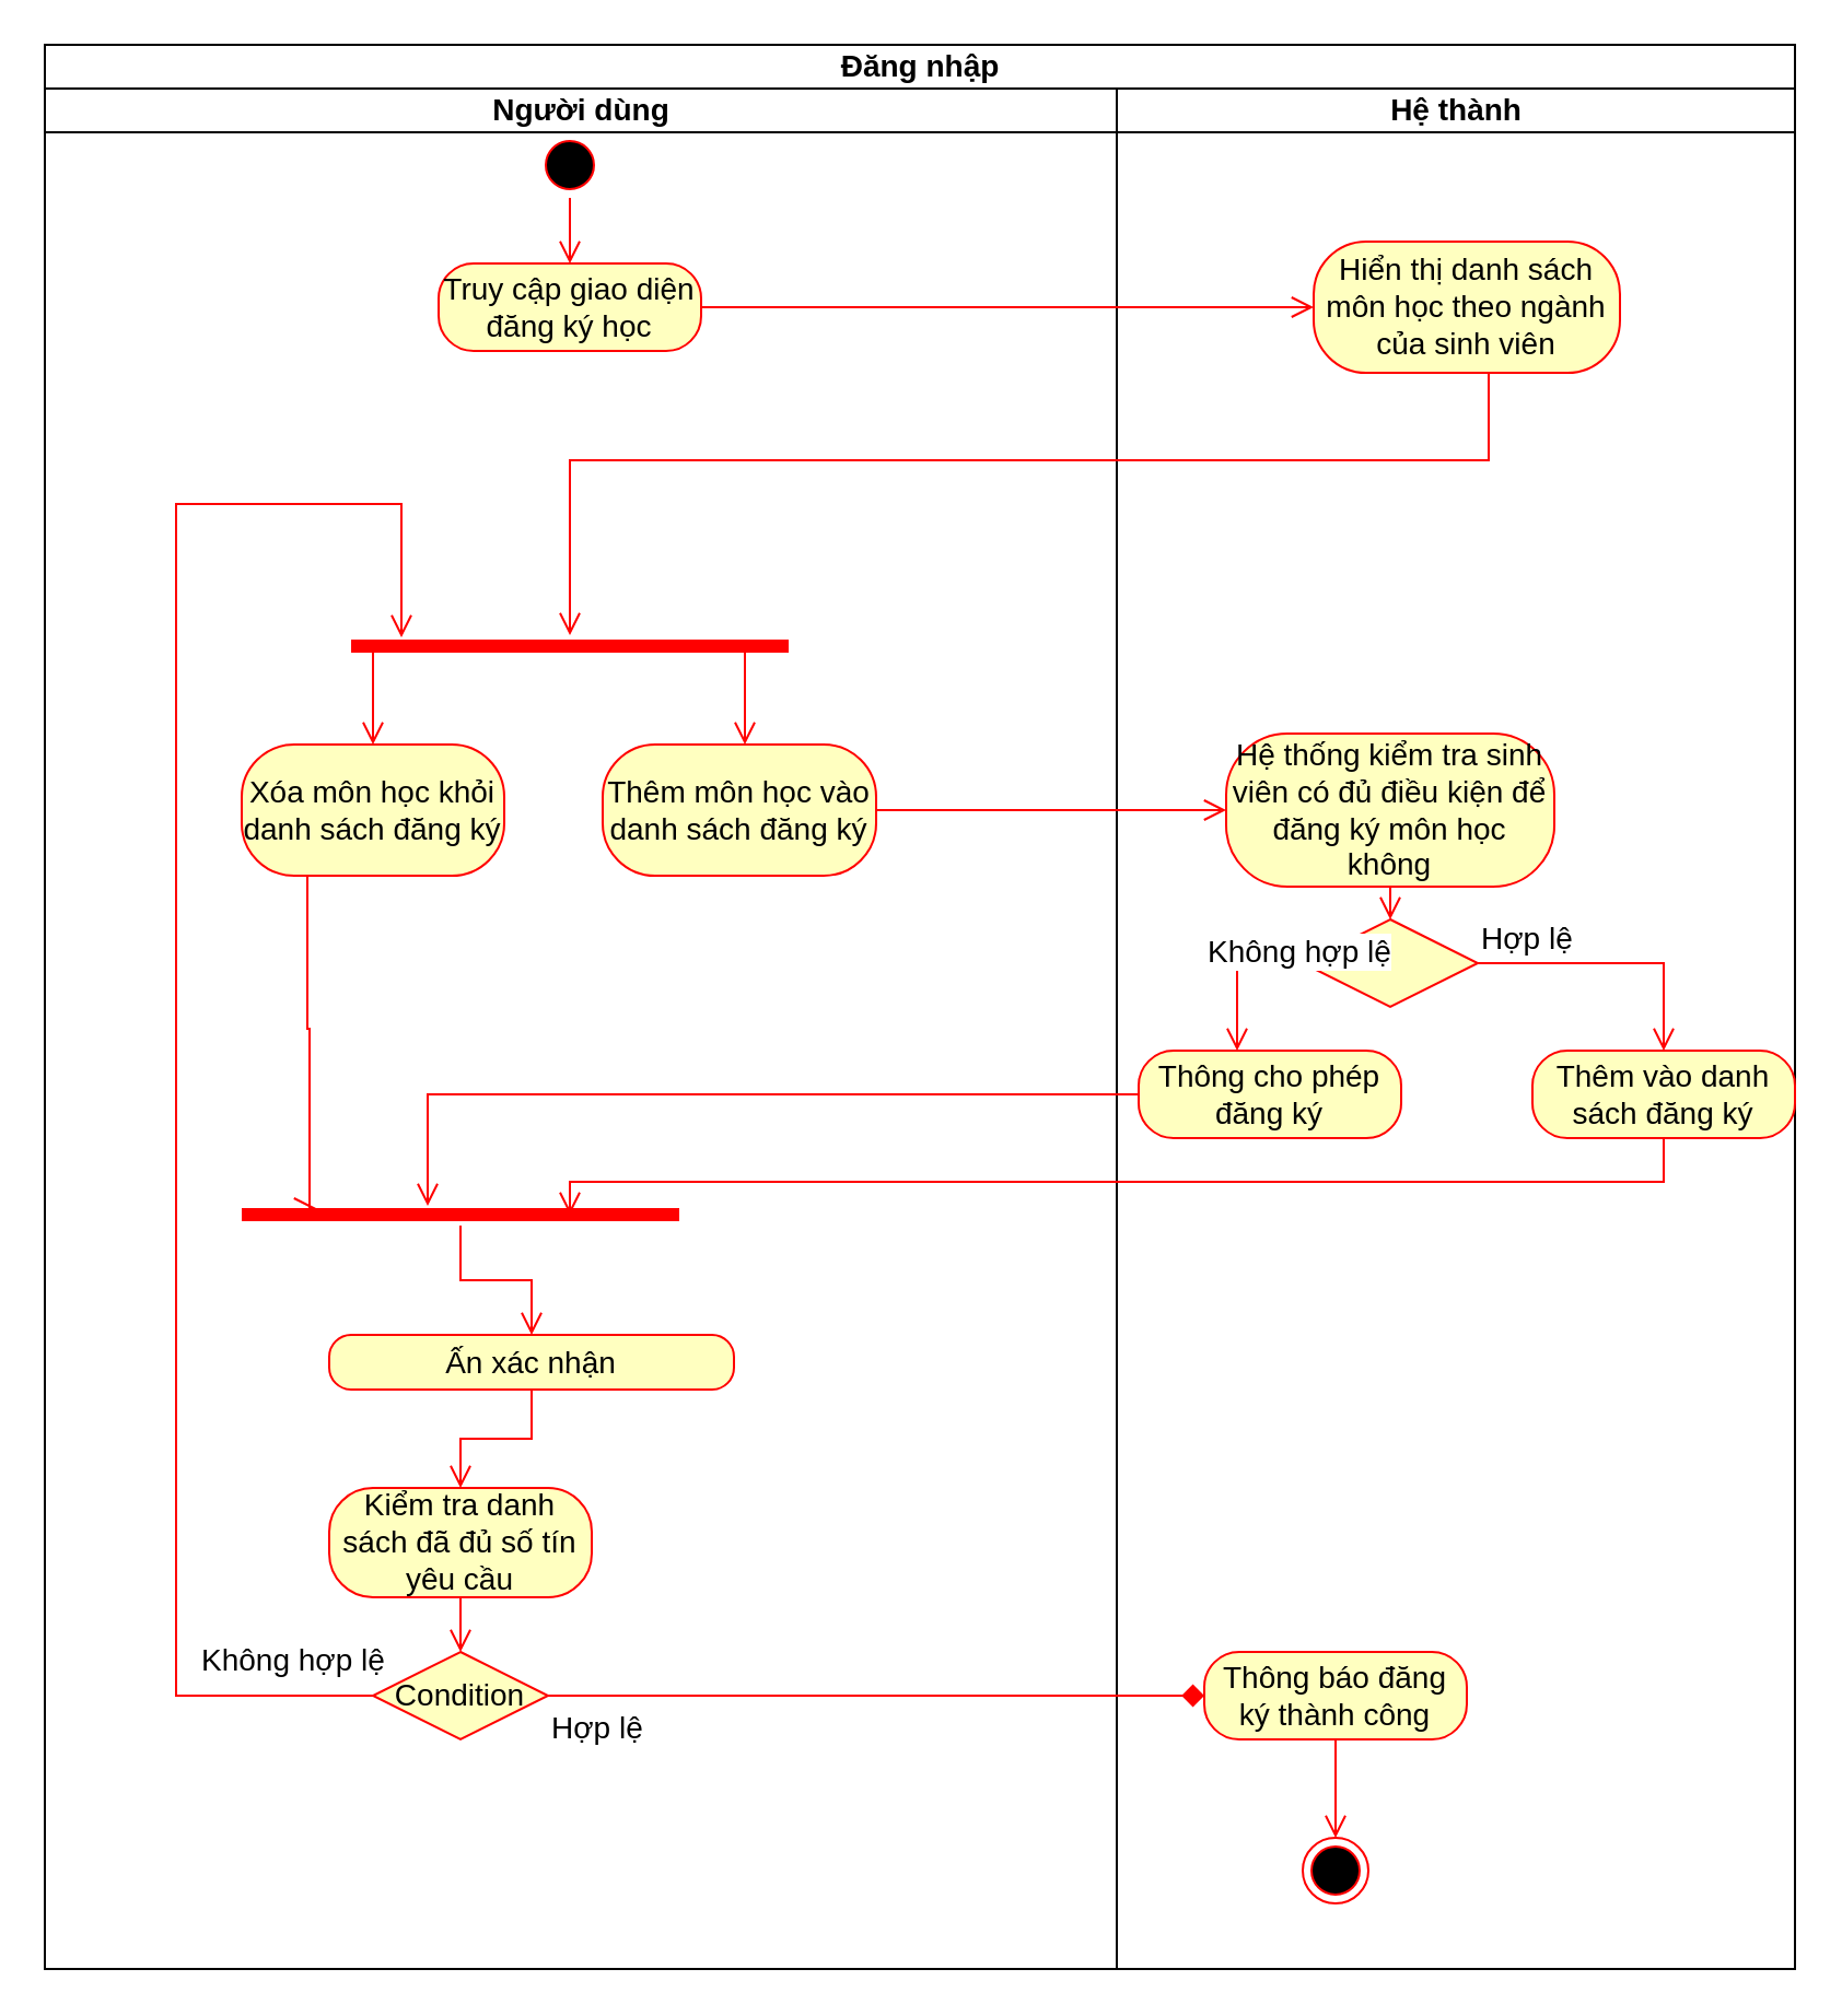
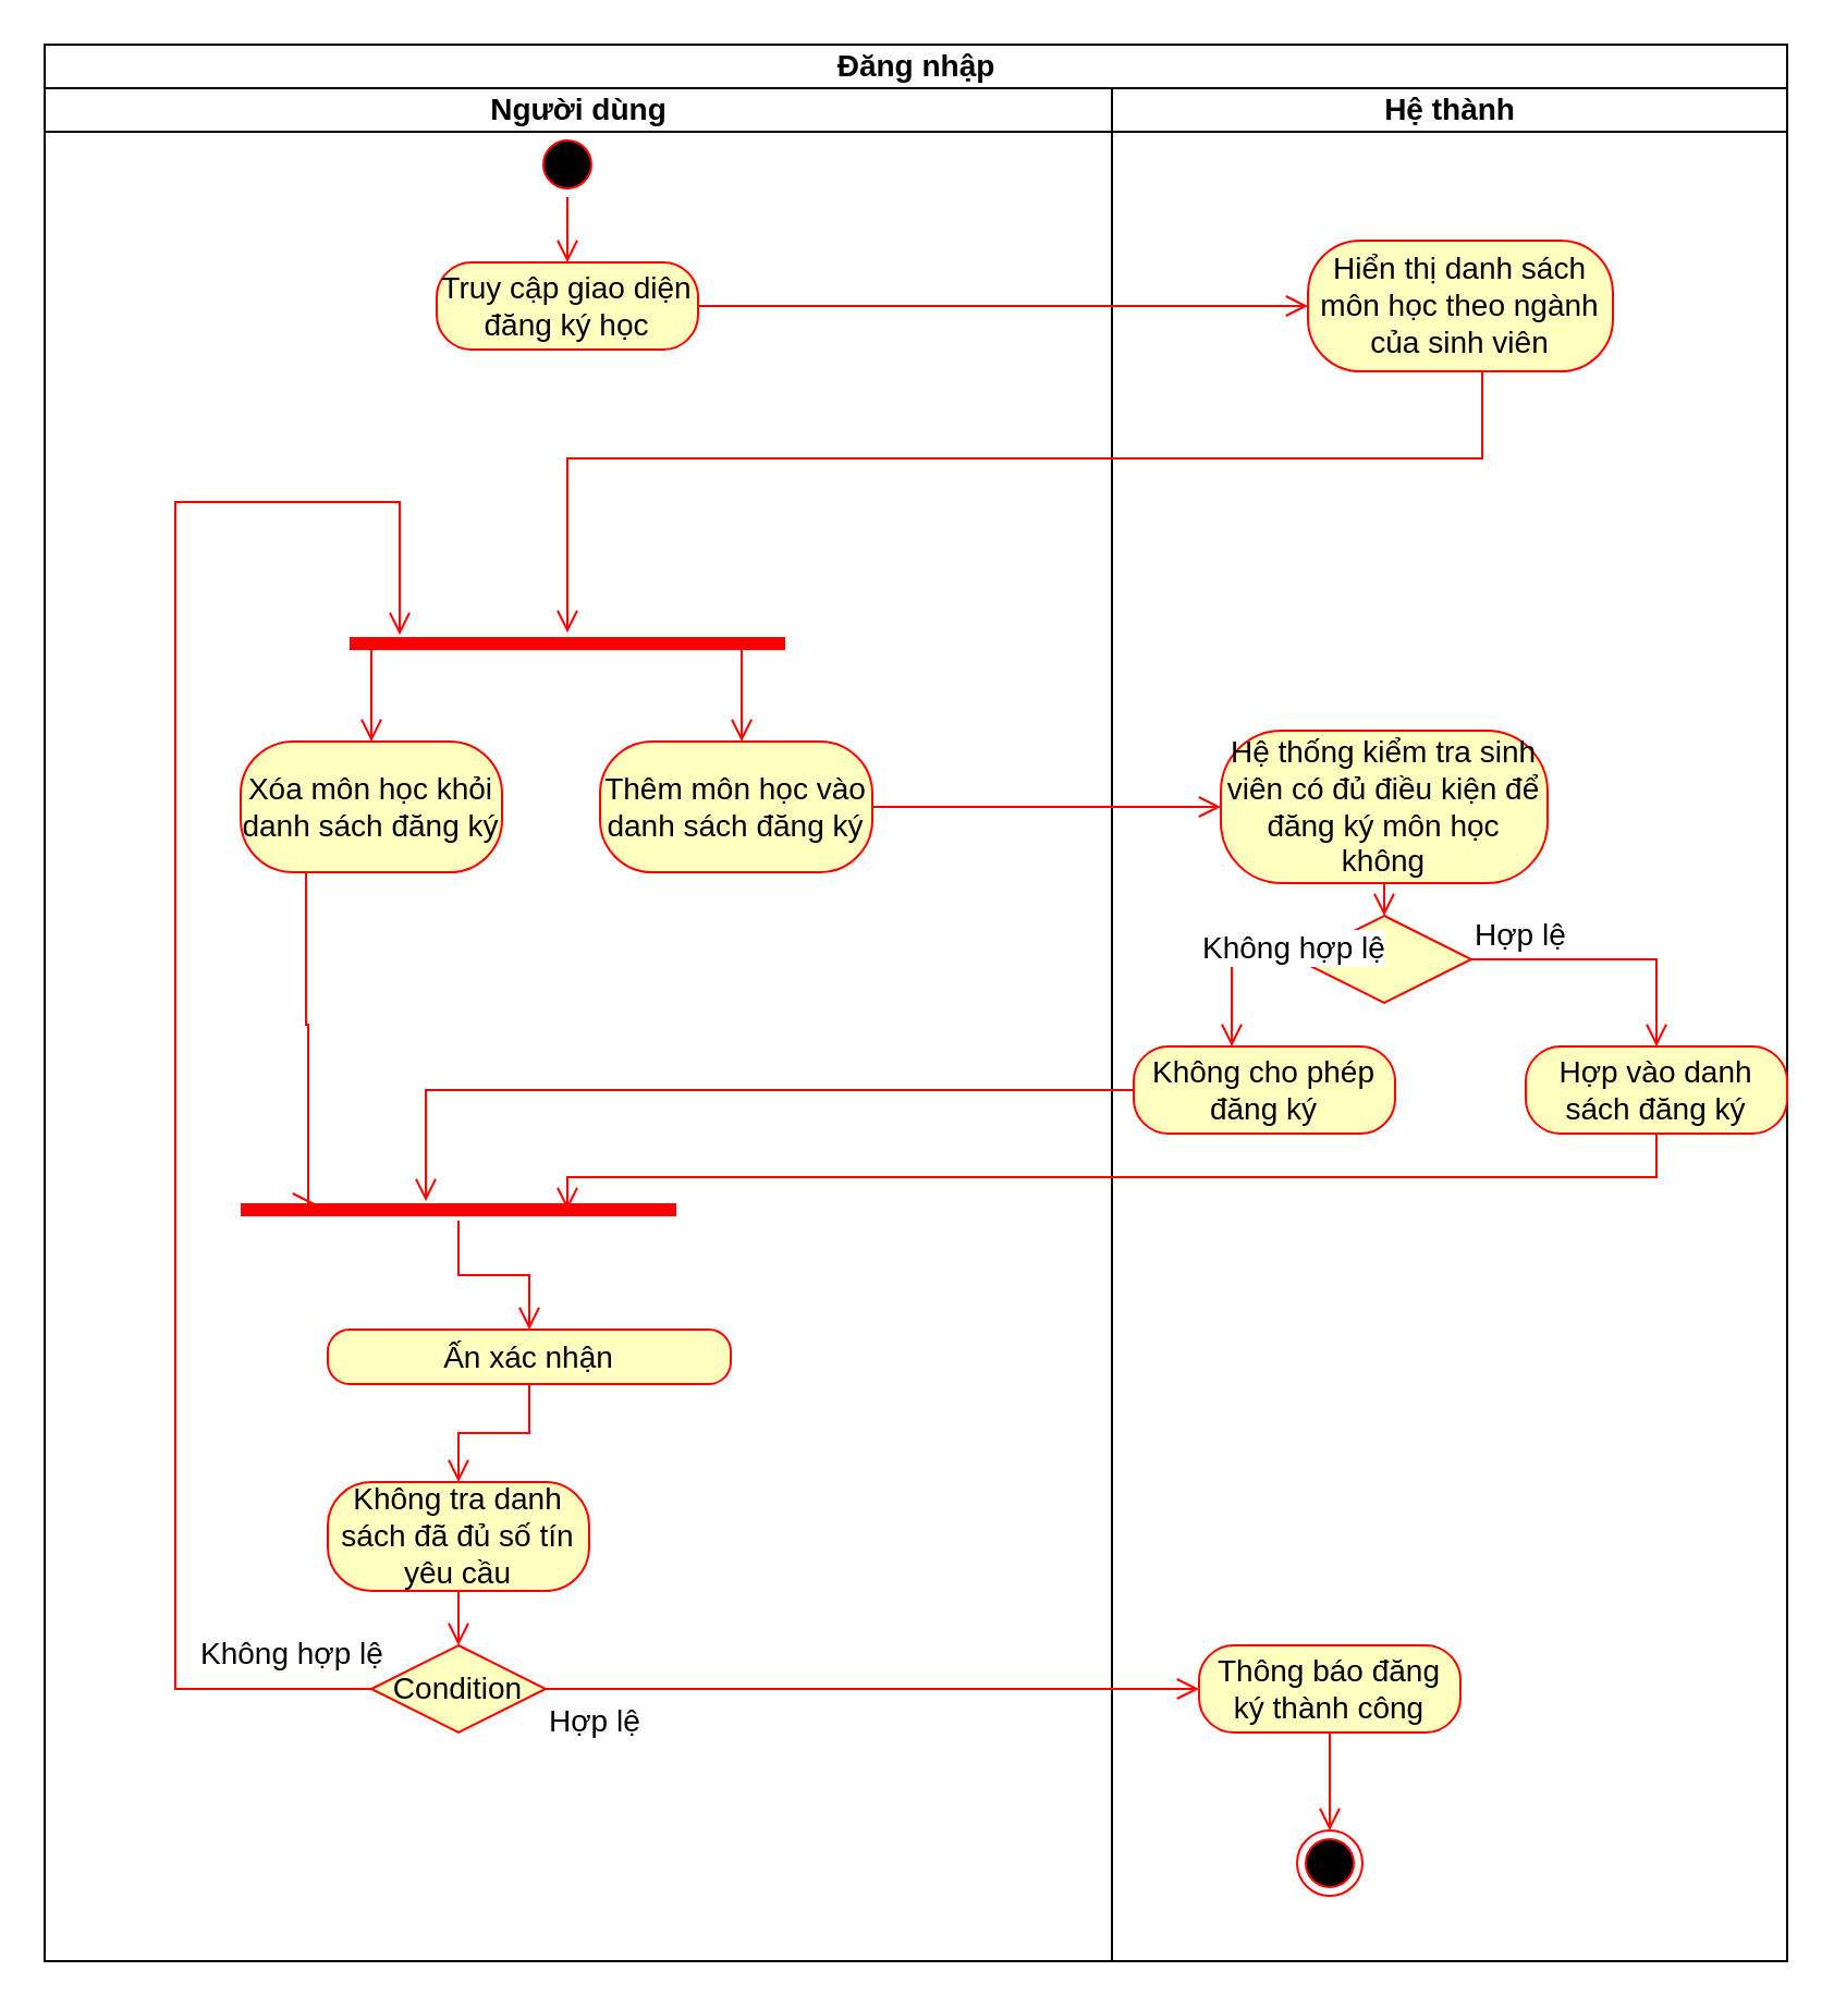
- <mxCell id="28" value="Thông cho phép đăng ký" style="rounded=1;whiteSpace=wrap;html=1;arcSize=40;fontColor=#000000;fillColor=#ffffc0;strokeColor=#ff0000;fontSize=14;" parent="21" vertex="1"><mxGeometry x="10" y="440" width="120" height="40" as="geometry" /></mxCell>
+ <mxCell id="28" value="Không cho phép đăng ký" style="rounded=1;whiteSpace=wrap;html=1;arcSize=40;fontColor=#000000;fillColor=#ffffc0;strokeColor=#ff0000;fontSize=14;" parent="21" vertex="1"><mxGeometry x="10" y="440" width="120" height="40" as="geometry" /></mxCell>
- <mxCell id="29" value="Thêm vào danh sách đăng ký" style="rounded=1;whiteSpace=wrap;html=1;arcSize=40;fontColor=#000000;fillColor=#ffffc0;strokeColor=#ff0000;fontSize=14;" parent="21" vertex="1"><mxGeometry x="190" y="440" width="120" height="40" as="geometry" /></mxCell>
+ <mxCell id="29" value="Hợp vào danh sách đăng ký" style="rounded=1;whiteSpace=wrap;html=1;arcSize=40;fontColor=#000000;fillColor=#ffffc0;strokeColor=#ff0000;fontSize=14;" parent="21" vertex="1"><mxGeometry x="190" y="440" width="120" height="40" as="geometry" /></mxCell>
- <mxCell id="17" value="Kiểm tra danh sách đã đủ số tín yêu cầu" style="rounded=1;whiteSpace=wrap;html=1;arcSize=40;fontColor=#000000;fillColor=#ffffc0;strokeColor=#ff0000;fontSize=14;" vertex="1" parent="3"><mxGeometry x="130" y="640" width="120" height="50" as="geometry" /></mxCell>
+ <mxCell id="17" value="Không tra danh sách đã đủ số tín yêu cầu" style="rounded=1;whiteSpace=wrap;html=1;arcSize=40;fontColor=#000000;fillColor=#ffffc0;strokeColor=#ff0000;fontSize=14;" vertex="1" parent="3"><mxGeometry x="130" y="640" width="120" height="50" as="geometry" /></mxCell>
- <mxCell id="38" value="Hợp lệ" style="edgeStyle=orthogonalEdgeStyle;html=1;align=left;verticalAlign=top;endArrow=diamond;endSize=8;strokeColor=#ff0000;rounded=0;fontSize=14;" edge="1" source="19" parent="2" target="30"><mxGeometry x="-1" relative="1" as="geometry"><mxPoint x="590" y="755" as="targetPoint" /></mxGeometry></mxCell>
+ <mxCell id="38" value="Hợp lệ" style="edgeStyle=orthogonalEdgeStyle;html=1;align=left;verticalAlign=top;endArrow=open;endSize=8;strokeColor=#ff0000;rounded=0;fontSize=14;" edge="1" source="19" parent="2" target="30"><mxGeometry x="-1" relative="1" as="geometry"><mxPoint x="590" y="755" as="targetPoint" /></mxGeometry></mxCell>
